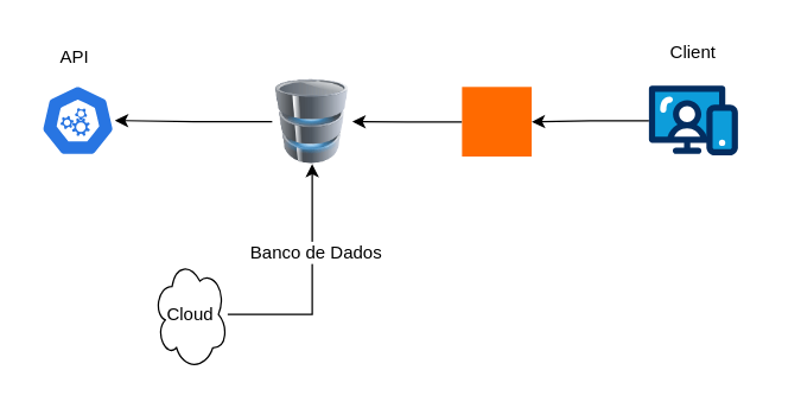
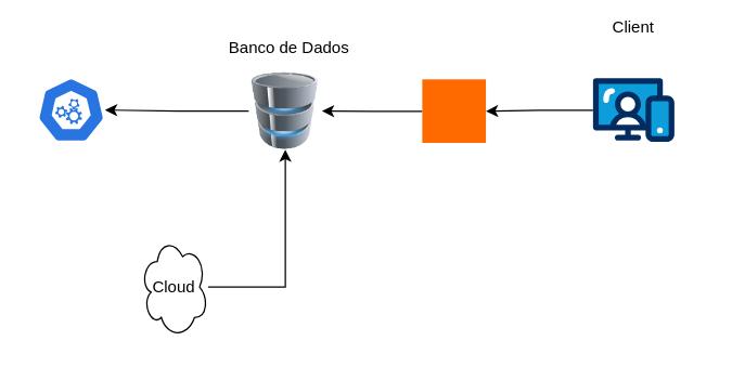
- <mxCell id="13" value="Client" style="text;html=1;whiteSpace=wrap;strokeColor=none;fillColor=none;align=center;verticalAlign=middle;rounded=0;fontFamily=Helvetica;fontSize=12;fontColor=default;labelBackgroundColor=default;" vertex="1" parent="1"><mxGeometry x="416" y="20" width="102" height="30" as="geometry" /></mxCell>
+ <mxCell id="13" value="Client" style="text;html=1;whiteSpace=wrap;strokeColor=none;fillColor=none;align=center;verticalAlign=middle;rounded=0;fontFamily=Helvetica;fontSize=12;fontColor=default;labelBackgroundColor=default;" vertex="1" parent="1"><mxGeometry x="416" y="5" width="102" height="30" as="geometry" /></mxCell>
- <mxCell id="11" value="API" style="text;html=1;whiteSpace=wrap;strokeColor=none;fillColor=none;align=center;verticalAlign=middle;rounded=0;fontFamily=Helvetica;fontSize=12;fontColor=default;labelBackgroundColor=default;" vertex="1" parent="1"><mxGeometry x="20" y="23.02" width="60" height="30" as="geometry" /></mxCell>
- <mxCell id="12" value="Banco de Dados" style="text;html=1;whiteSpace=wrap;strokeColor=none;fillColor=none;align=center;verticalAlign=middle;rounded=0;fontFamily=Helvetica;fontSize=12;fontColor=default;labelBackgroundColor=default;" vertex="1" parent="1"><mxGeometry x="162" y="155" width="102" height="30" as="geometry" /></mxCell>
+ <mxCell id="12" value="Banco de Dados" style="text;html=1;whiteSpace=wrap;strokeColor=none;fillColor=none;align=center;verticalAlign=middle;rounded=0;fontFamily=Helvetica;fontSize=12;fontColor=default;labelBackgroundColor=default;" vertex="1" parent="1"><mxGeometry x="162" y="20" width="102" height="30" as="geometry" /></mxCell>
